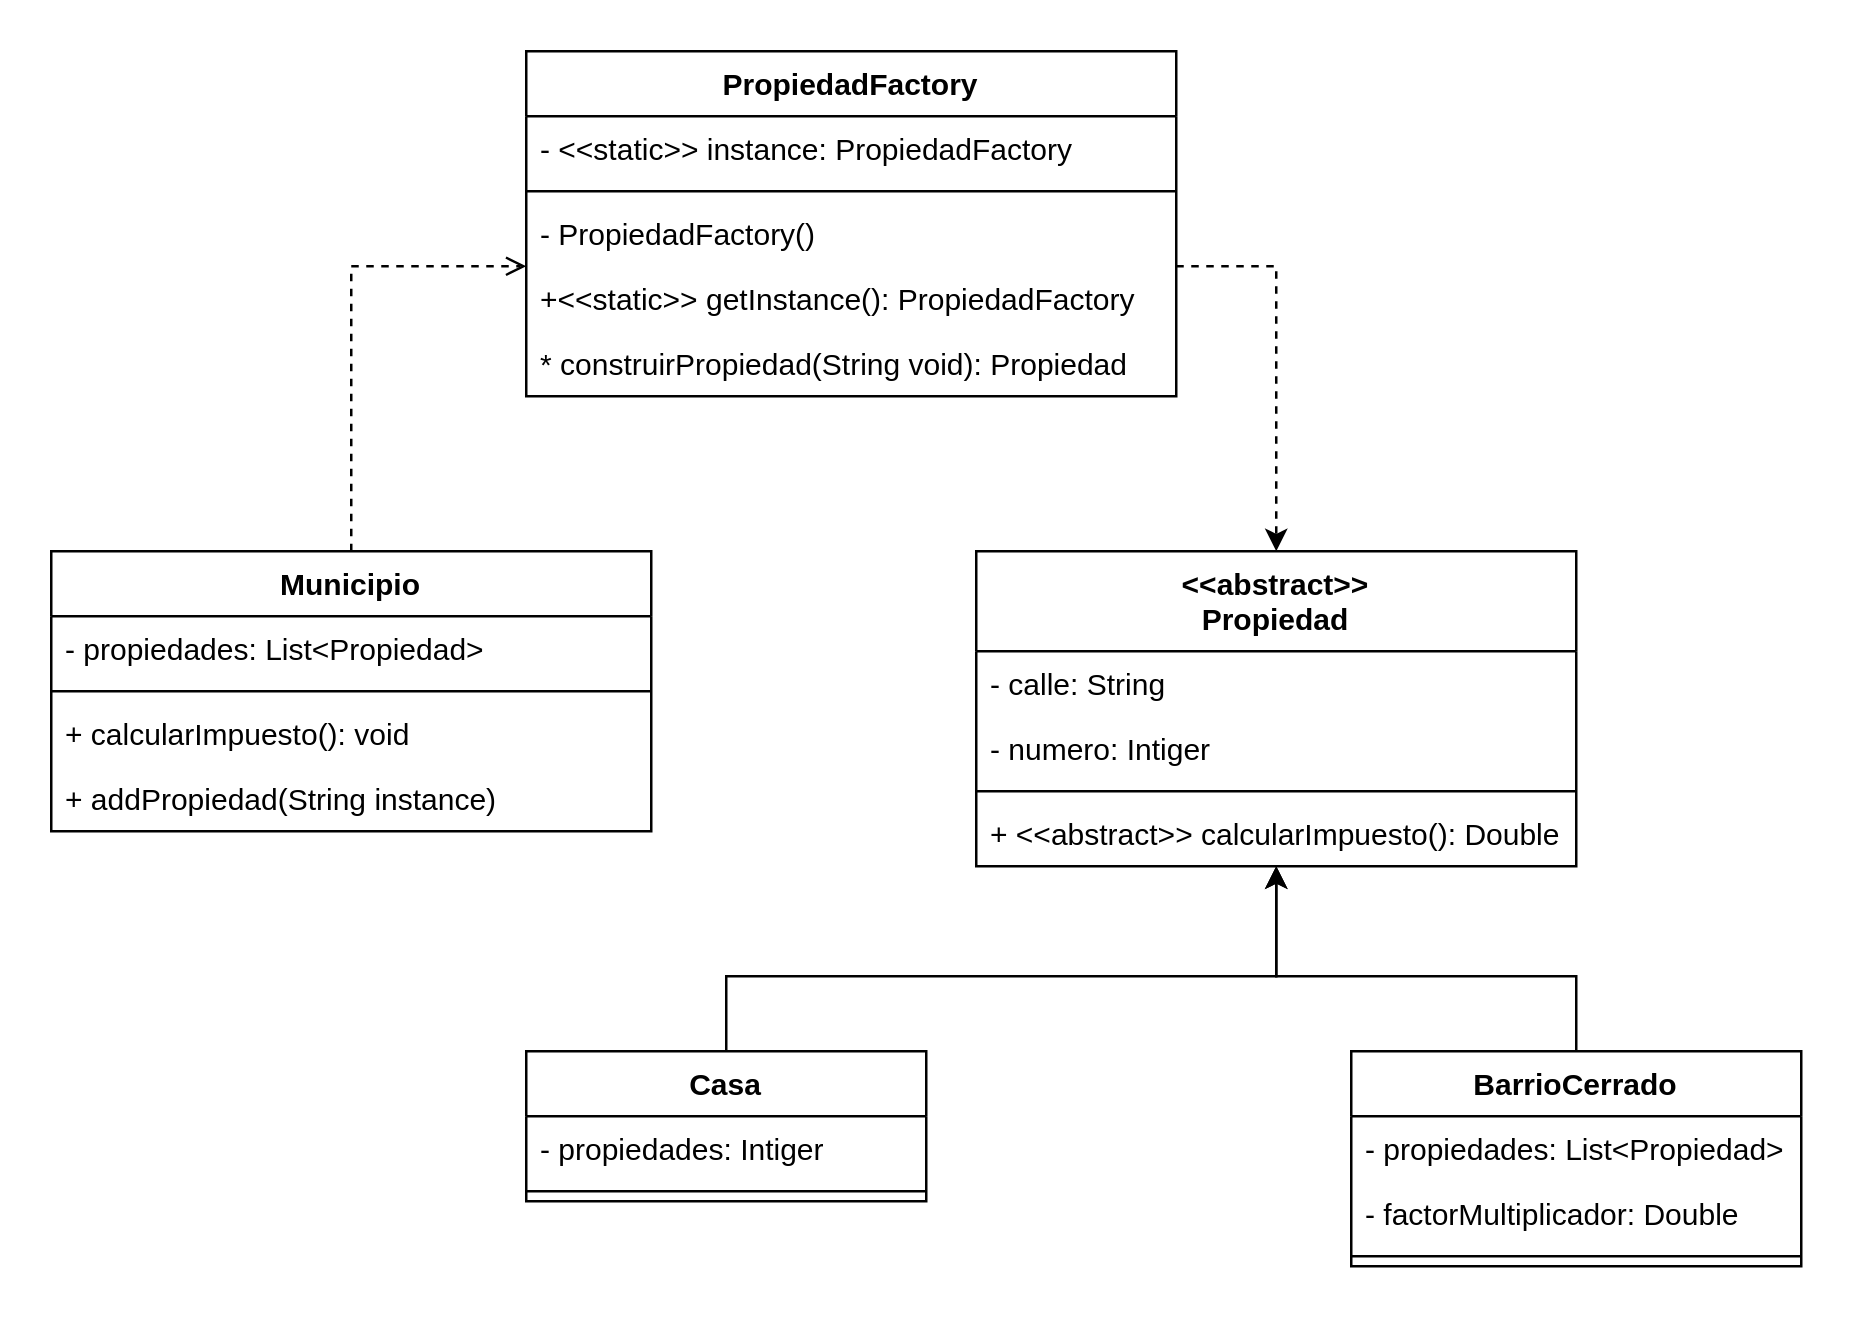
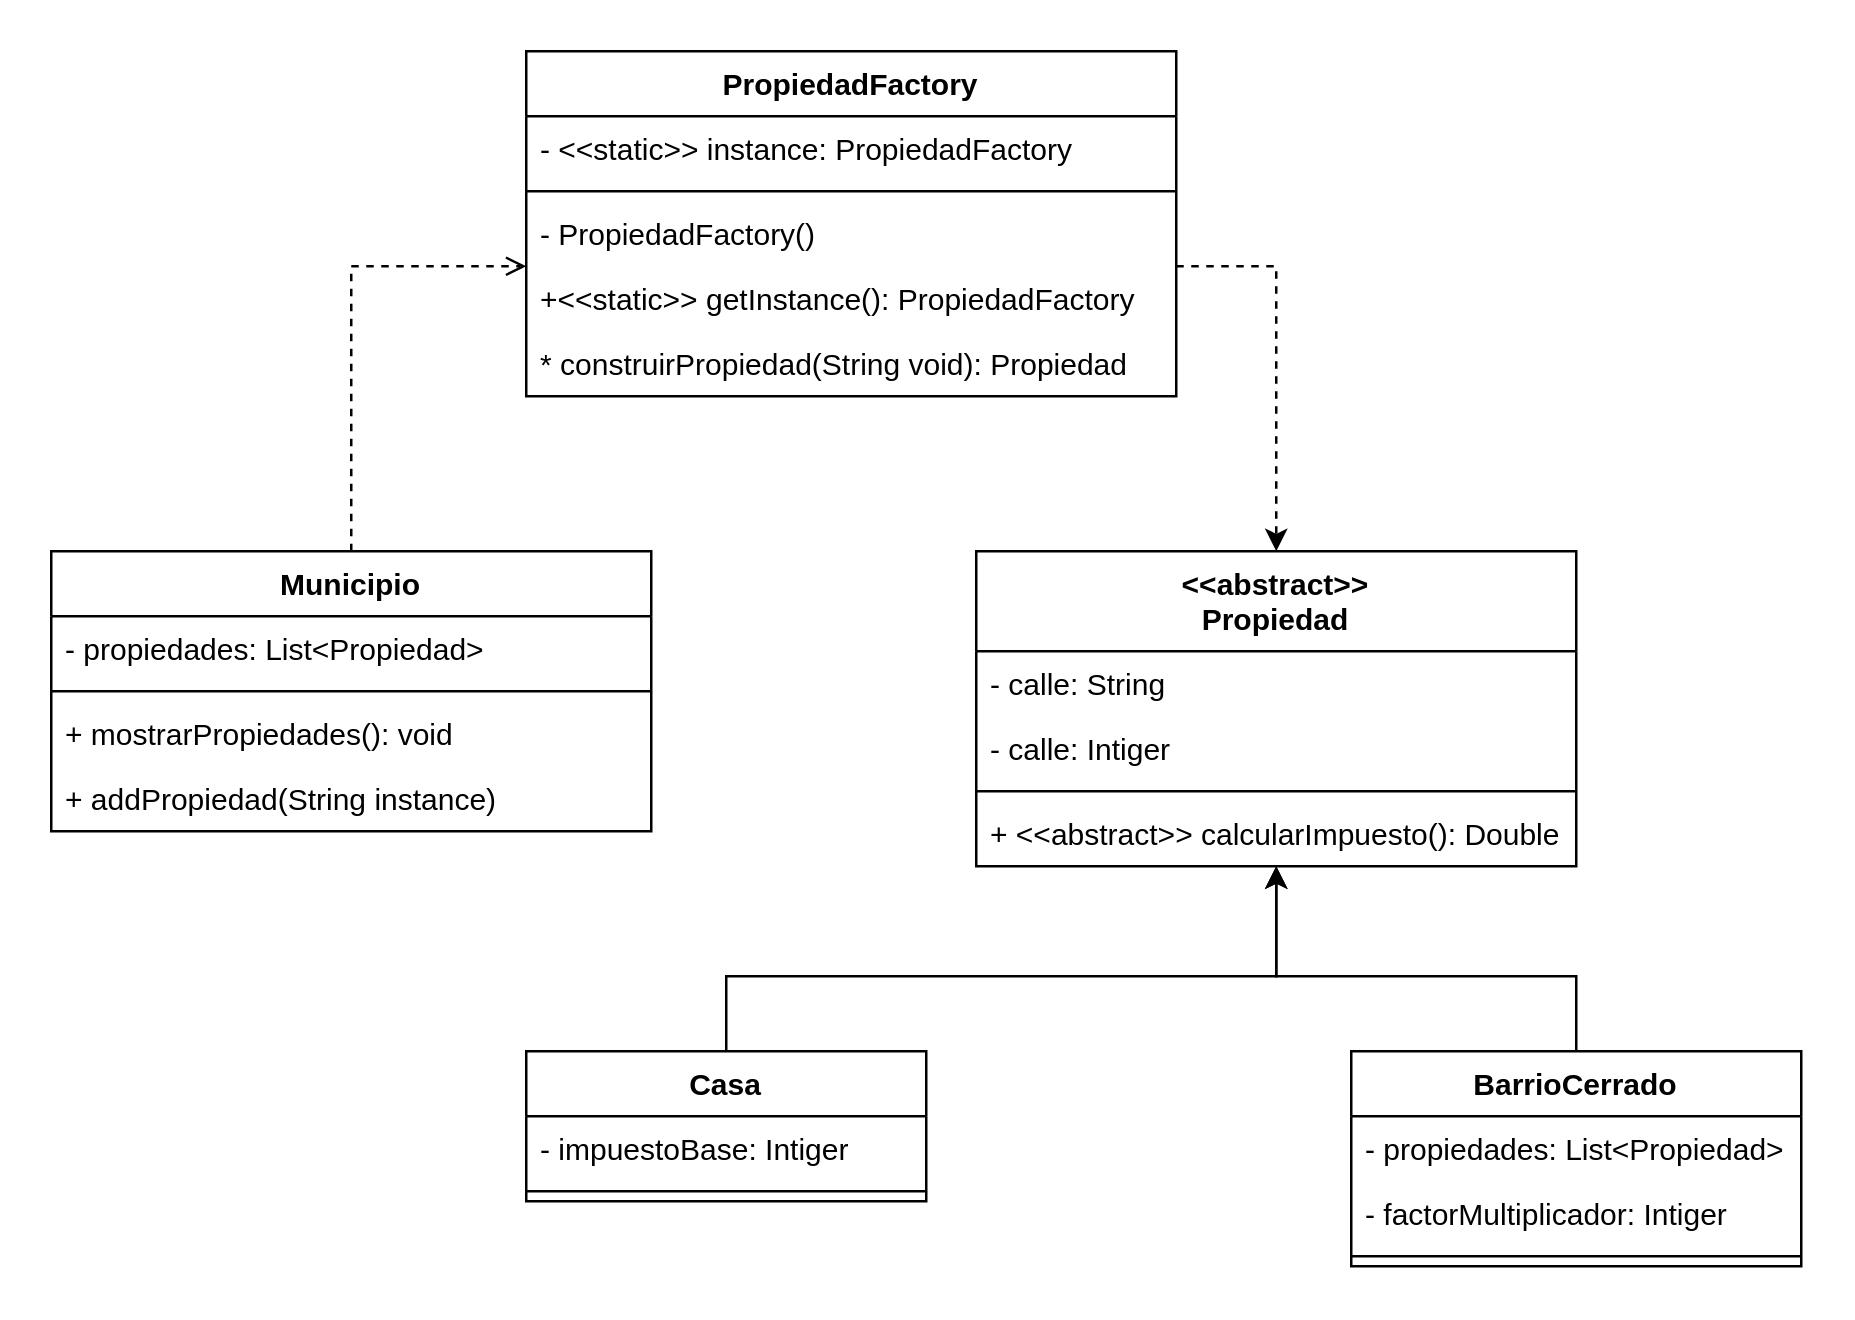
- <mxCell id="20" value="+ calcularImpuesto(): void" style="text;strokeColor=none;fillColor=none;align=left;verticalAlign=top;spacingLeft=4;spacingRight=4;overflow=hidden;rotatable=0;points=[[0,0.5],[1,0.5]];portConstraint=eastwest;" vertex="1" parent="17"><mxGeometry y="60" width="240" height="26" as="geometry" /></mxCell>
+ <mxCell id="20" value="+ mostrarPropiedades(): void" style="text;strokeColor=none;fillColor=none;align=left;verticalAlign=top;spacingLeft=4;spacingRight=4;overflow=hidden;rotatable=0;points=[[0,0.5],[1,0.5]];portConstraint=eastwest;" vertex="1" parent="17"><mxGeometry y="60" width="240" height="26" as="geometry" /></mxCell>
- <mxCell id="13" value="- numero: Intiger" style="text;strokeColor=none;fillColor=none;align=left;verticalAlign=top;spacingLeft=4;spacingRight=4;overflow=hidden;rotatable=0;points=[[0,0.5],[1,0.5]];portConstraint=eastwest;" vertex="1" parent="11"><mxGeometry y="66" width="240" height="26" as="geometry" /></mxCell>
+ <mxCell id="13" value="- calle: Intiger" style="text;strokeColor=none;fillColor=none;align=left;verticalAlign=top;spacingLeft=4;spacingRight=4;overflow=hidden;rotatable=0;points=[[0,0.5],[1,0.5]];portConstraint=eastwest;" vertex="1" parent="11"><mxGeometry y="66" width="240" height="26" as="geometry" /></mxCell>
- <mxCell id="4" value="- propiedades: Intiger" style="text;strokeColor=none;fillColor=none;align=left;verticalAlign=top;spacingLeft=4;spacingRight=4;overflow=hidden;rotatable=0;points=[[0,0.5],[1,0.5]];portConstraint=eastwest;" vertex="1" parent="3"><mxGeometry y="26" width="160" height="26" as="geometry" /></mxCell>
+ <mxCell id="4" value="- impuestoBase: Intiger" style="text;strokeColor=none;fillColor=none;align=left;verticalAlign=top;spacingLeft=4;spacingRight=4;overflow=hidden;rotatable=0;points=[[0,0.5],[1,0.5]];portConstraint=eastwest;" vertex="1" parent="3"><mxGeometry y="26" width="160" height="26" as="geometry" /></mxCell>
- <mxCell id="9" value="- factorMultiplicador: Double" style="text;strokeColor=none;fillColor=none;align=left;verticalAlign=top;spacingLeft=4;spacingRight=4;overflow=hidden;rotatable=0;points=[[0,0.5],[1,0.5]];portConstraint=eastwest;" vertex="1" parent="7"><mxGeometry y="52" width="180" height="26" as="geometry" /></mxCell>
+ <mxCell id="9" value="- factorMultiplicador: Intiger" style="text;strokeColor=none;fillColor=none;align=left;verticalAlign=top;spacingLeft=4;spacingRight=4;overflow=hidden;rotatable=0;points=[[0,0.5],[1,0.5]];portConstraint=eastwest;" vertex="1" parent="7"><mxGeometry y="52" width="180" height="26" as="geometry" /></mxCell>
